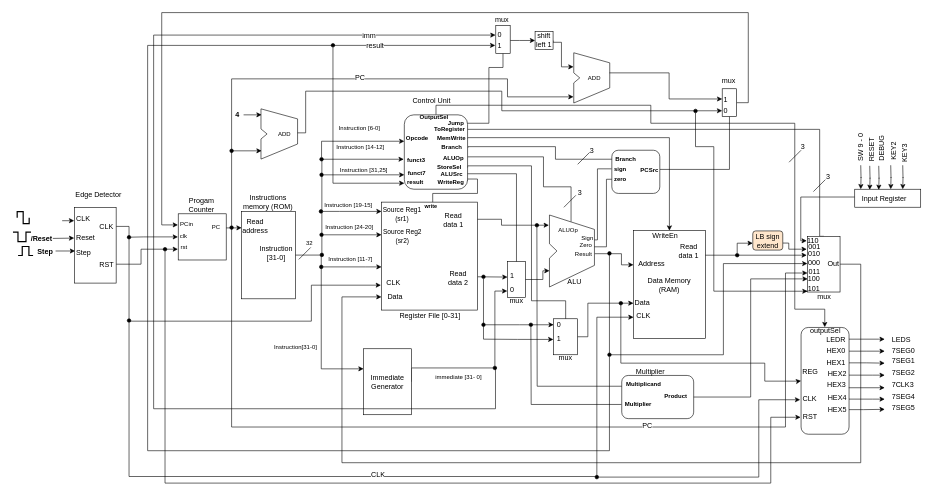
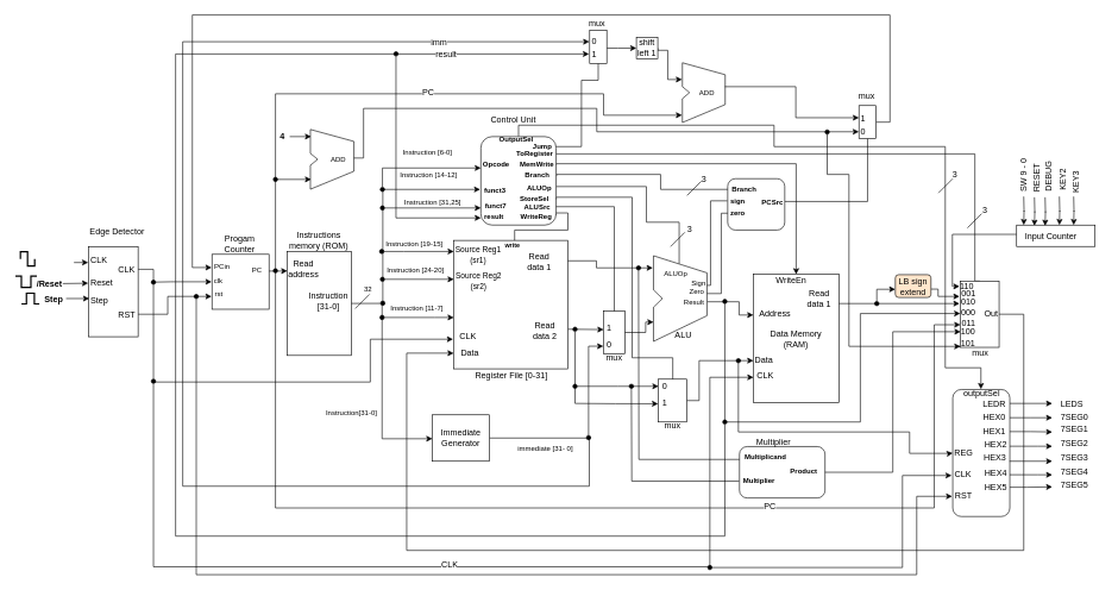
- <mxCell id="284" value="Input Register" style="text;html=1;" parent="275" vertex="1"><mxGeometry x="30" y="91.5" width="90" height="30" as="geometry" /></mxCell>
+ <mxCell id="284" value="Input Counter" style="text;html=1;" parent="275" vertex="1"><mxGeometry x="30" y="91.5" width="90" height="30" as="geometry" /></mxCell>
- <mxCell id="220" value="REG" style="text;html=1;strokeColor=none;fillColor=none;align=center;verticalAlign=middle;whiteSpace=wrap;rounded=0;" parent="214" vertex="1"><mxGeometry x="5" y="64" width="26" height="20" as="geometry" /></mxCell>
+ <mxCell id="220" value="REG" style="text;html=1;strokeColor=none;fillColor=none;align=center;verticalAlign=middle;whiteSpace=wrap;rounded=0;" parent="214" vertex="1"><mxGeometry x="5" y="79" width="26" height="20" as="geometry" /></mxCell>
- <mxCell id="52" value="Immediate&lt;br&gt;Generator&lt;br&gt;" style="rounded=0;whiteSpace=wrap;html=1;" parent="1" vertex="1"><mxGeometry x="605" y="581" width="80" height="110" as="geometry" /></mxCell>
+ <mxCell id="52" value="Immediate&lt;br&gt;Generator&lt;br&gt;" style="rounded=0;whiteSpace=wrap;html=1;" parent="1" vertex="1"><mxGeometry x="605" y="581" width="80" height="65" as="geometry" /></mxCell>
- <mxCell id="238" value="7CLK3" style="text;html=1;" parent="1" vertex="1"><mxGeometry x="1484" y="626.5" width="60" height="30" as="geometry" /></mxCell>
+ <mxCell id="238" value="7SEG3" style="text;html=1;" parent="1" vertex="1"><mxGeometry x="1484" y="626.5" width="60" height="30" as="geometry" /></mxCell>
